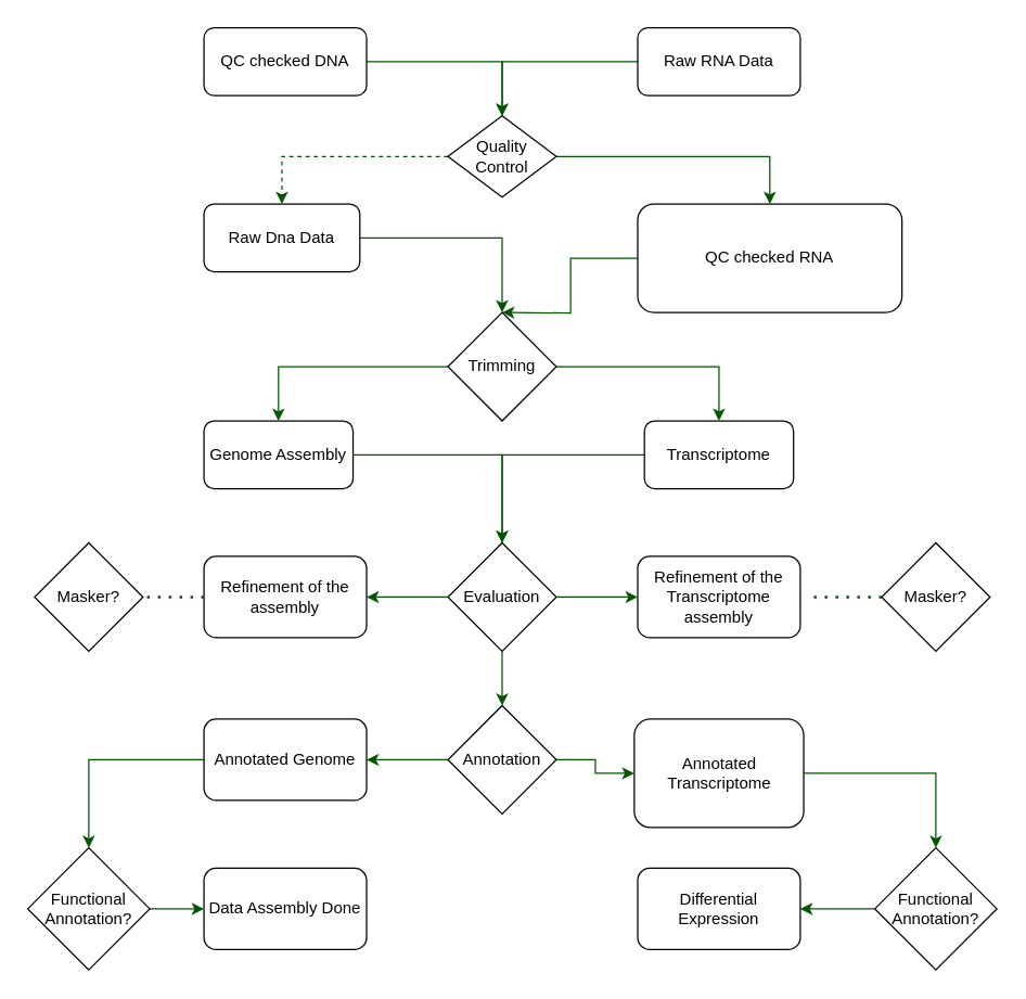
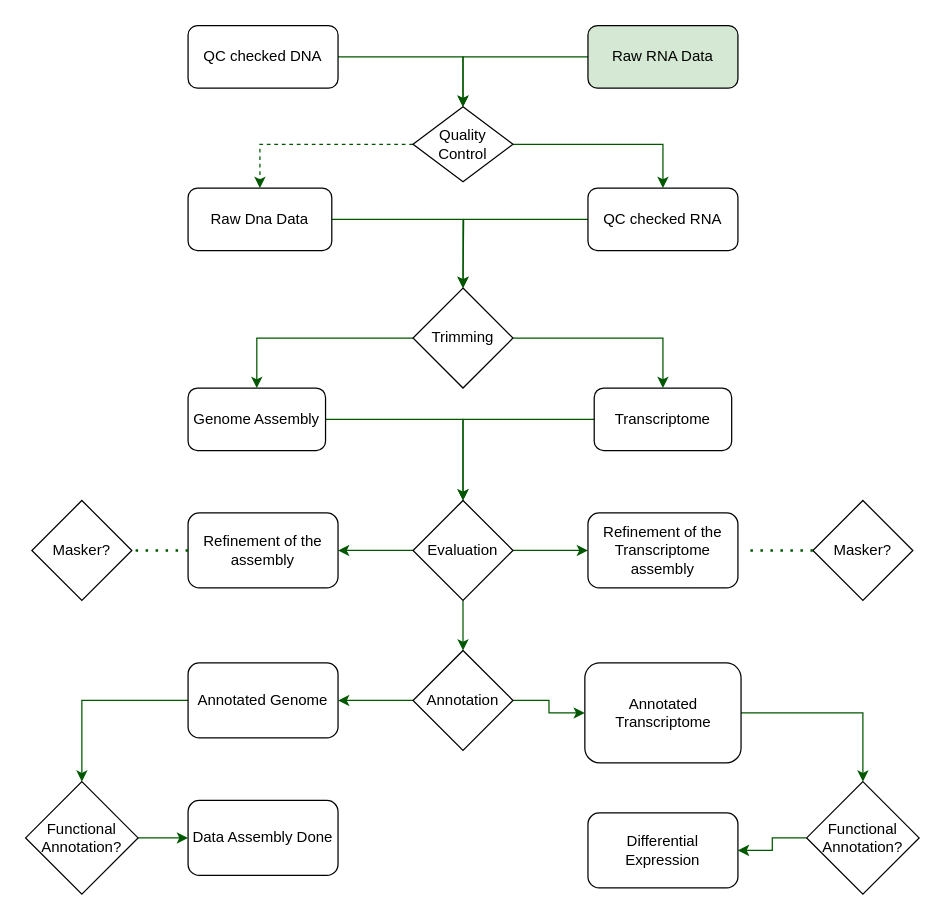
- <mxCell id="21" value="Raw RNA Data" style="rounded=1;whiteSpace=wrap;html=1;" parent="1" vertex="1"><mxGeometry x="470" y="20" width="120" height="50" as="geometry" /></mxCell>
+ <mxCell id="21" value="Raw RNA Data" style="rounded=1;whiteSpace=wrap;html=1;fillColor=#d5e8d4;" parent="1" vertex="1"><mxGeometry x="470" y="20" width="120" height="50" as="geometry" /></mxCell>
- <mxCell id="26" value="QC checked RNA" style="rounded=1;whiteSpace=wrap;html=1;" parent="1" vertex="1"><mxGeometry x="470" y="150" width="195" height="80" as="geometry" /></mxCell>
+ <mxCell id="26" value="QC checked RNA" style="rounded=1;whiteSpace=wrap;html=1;" parent="1" vertex="1"><mxGeometry x="470" y="150" width="120" height="50" as="geometry" /></mxCell>
- <mxCell id="37" value="Differential Expression" style="rounded=1;whiteSpace=wrap;html=1;" parent="1" vertex="1"><mxGeometry x="470" y="640" width="120" height="60" as="geometry" /></mxCell>
+ <mxCell id="37" value="Differential Expression" style="rounded=1;whiteSpace=wrap;html=1;" parent="1" vertex="1"><mxGeometry x="470" y="650" width="120" height="60" as="geometry" /></mxCell>
